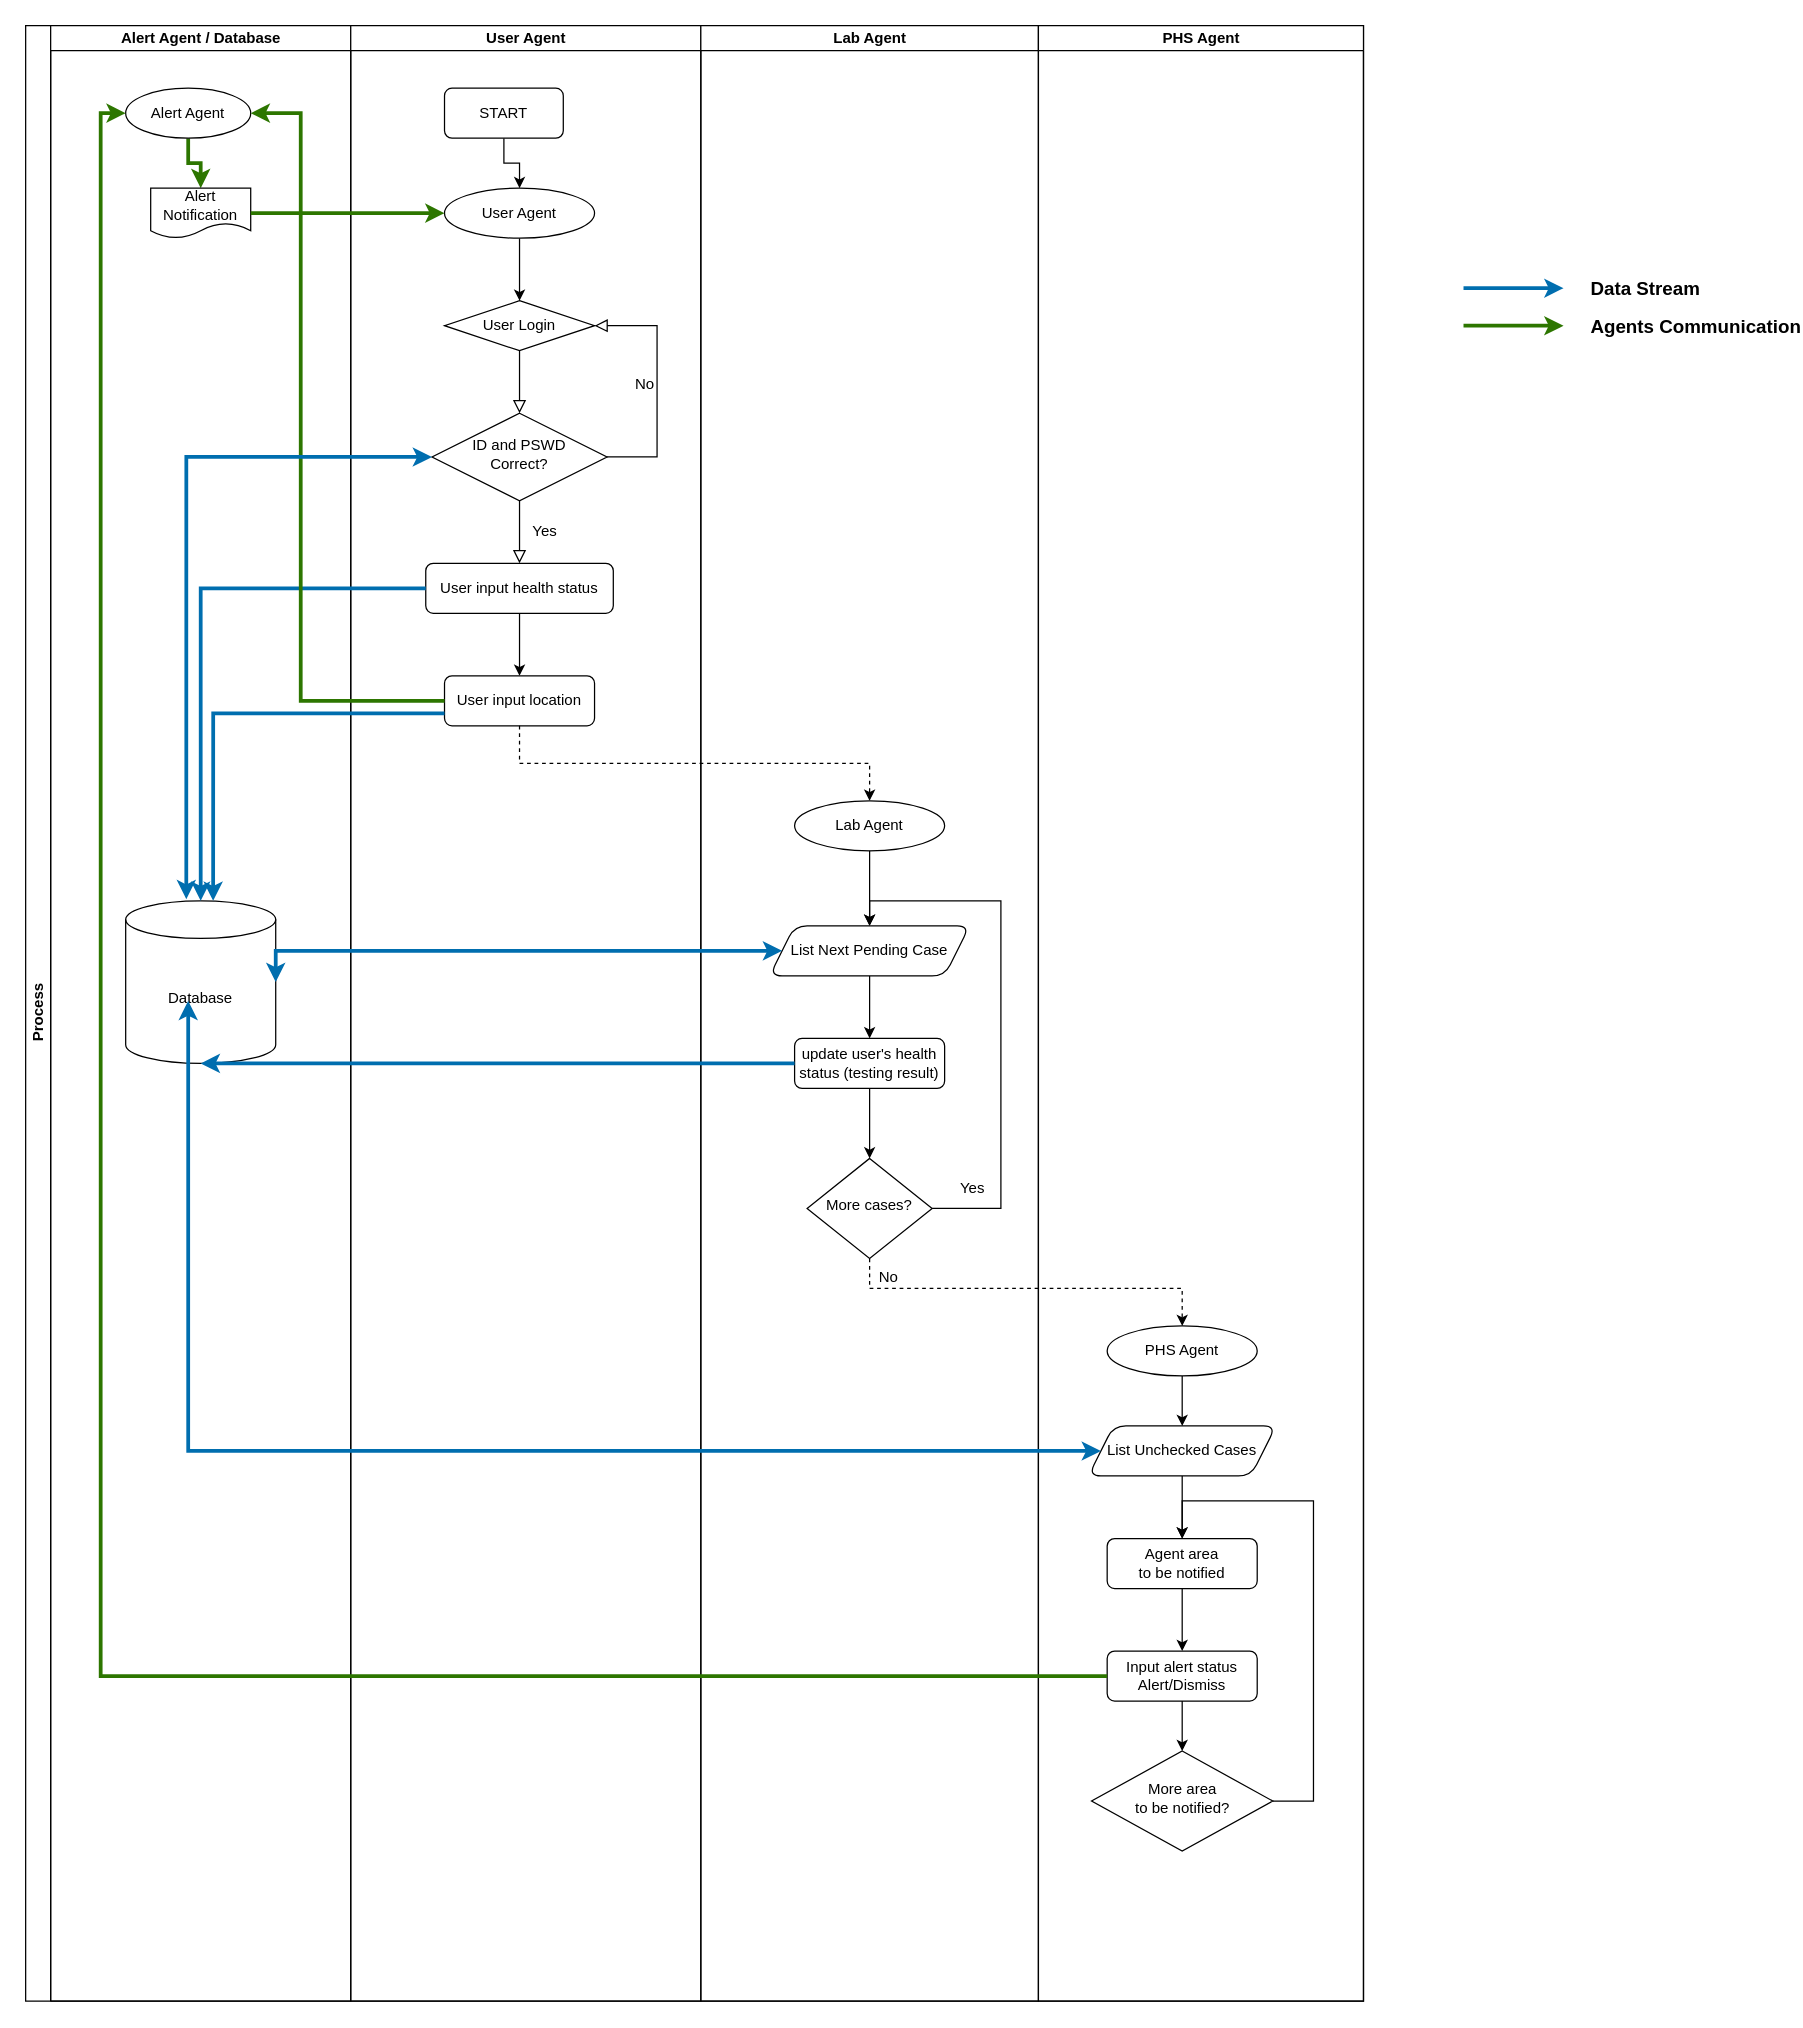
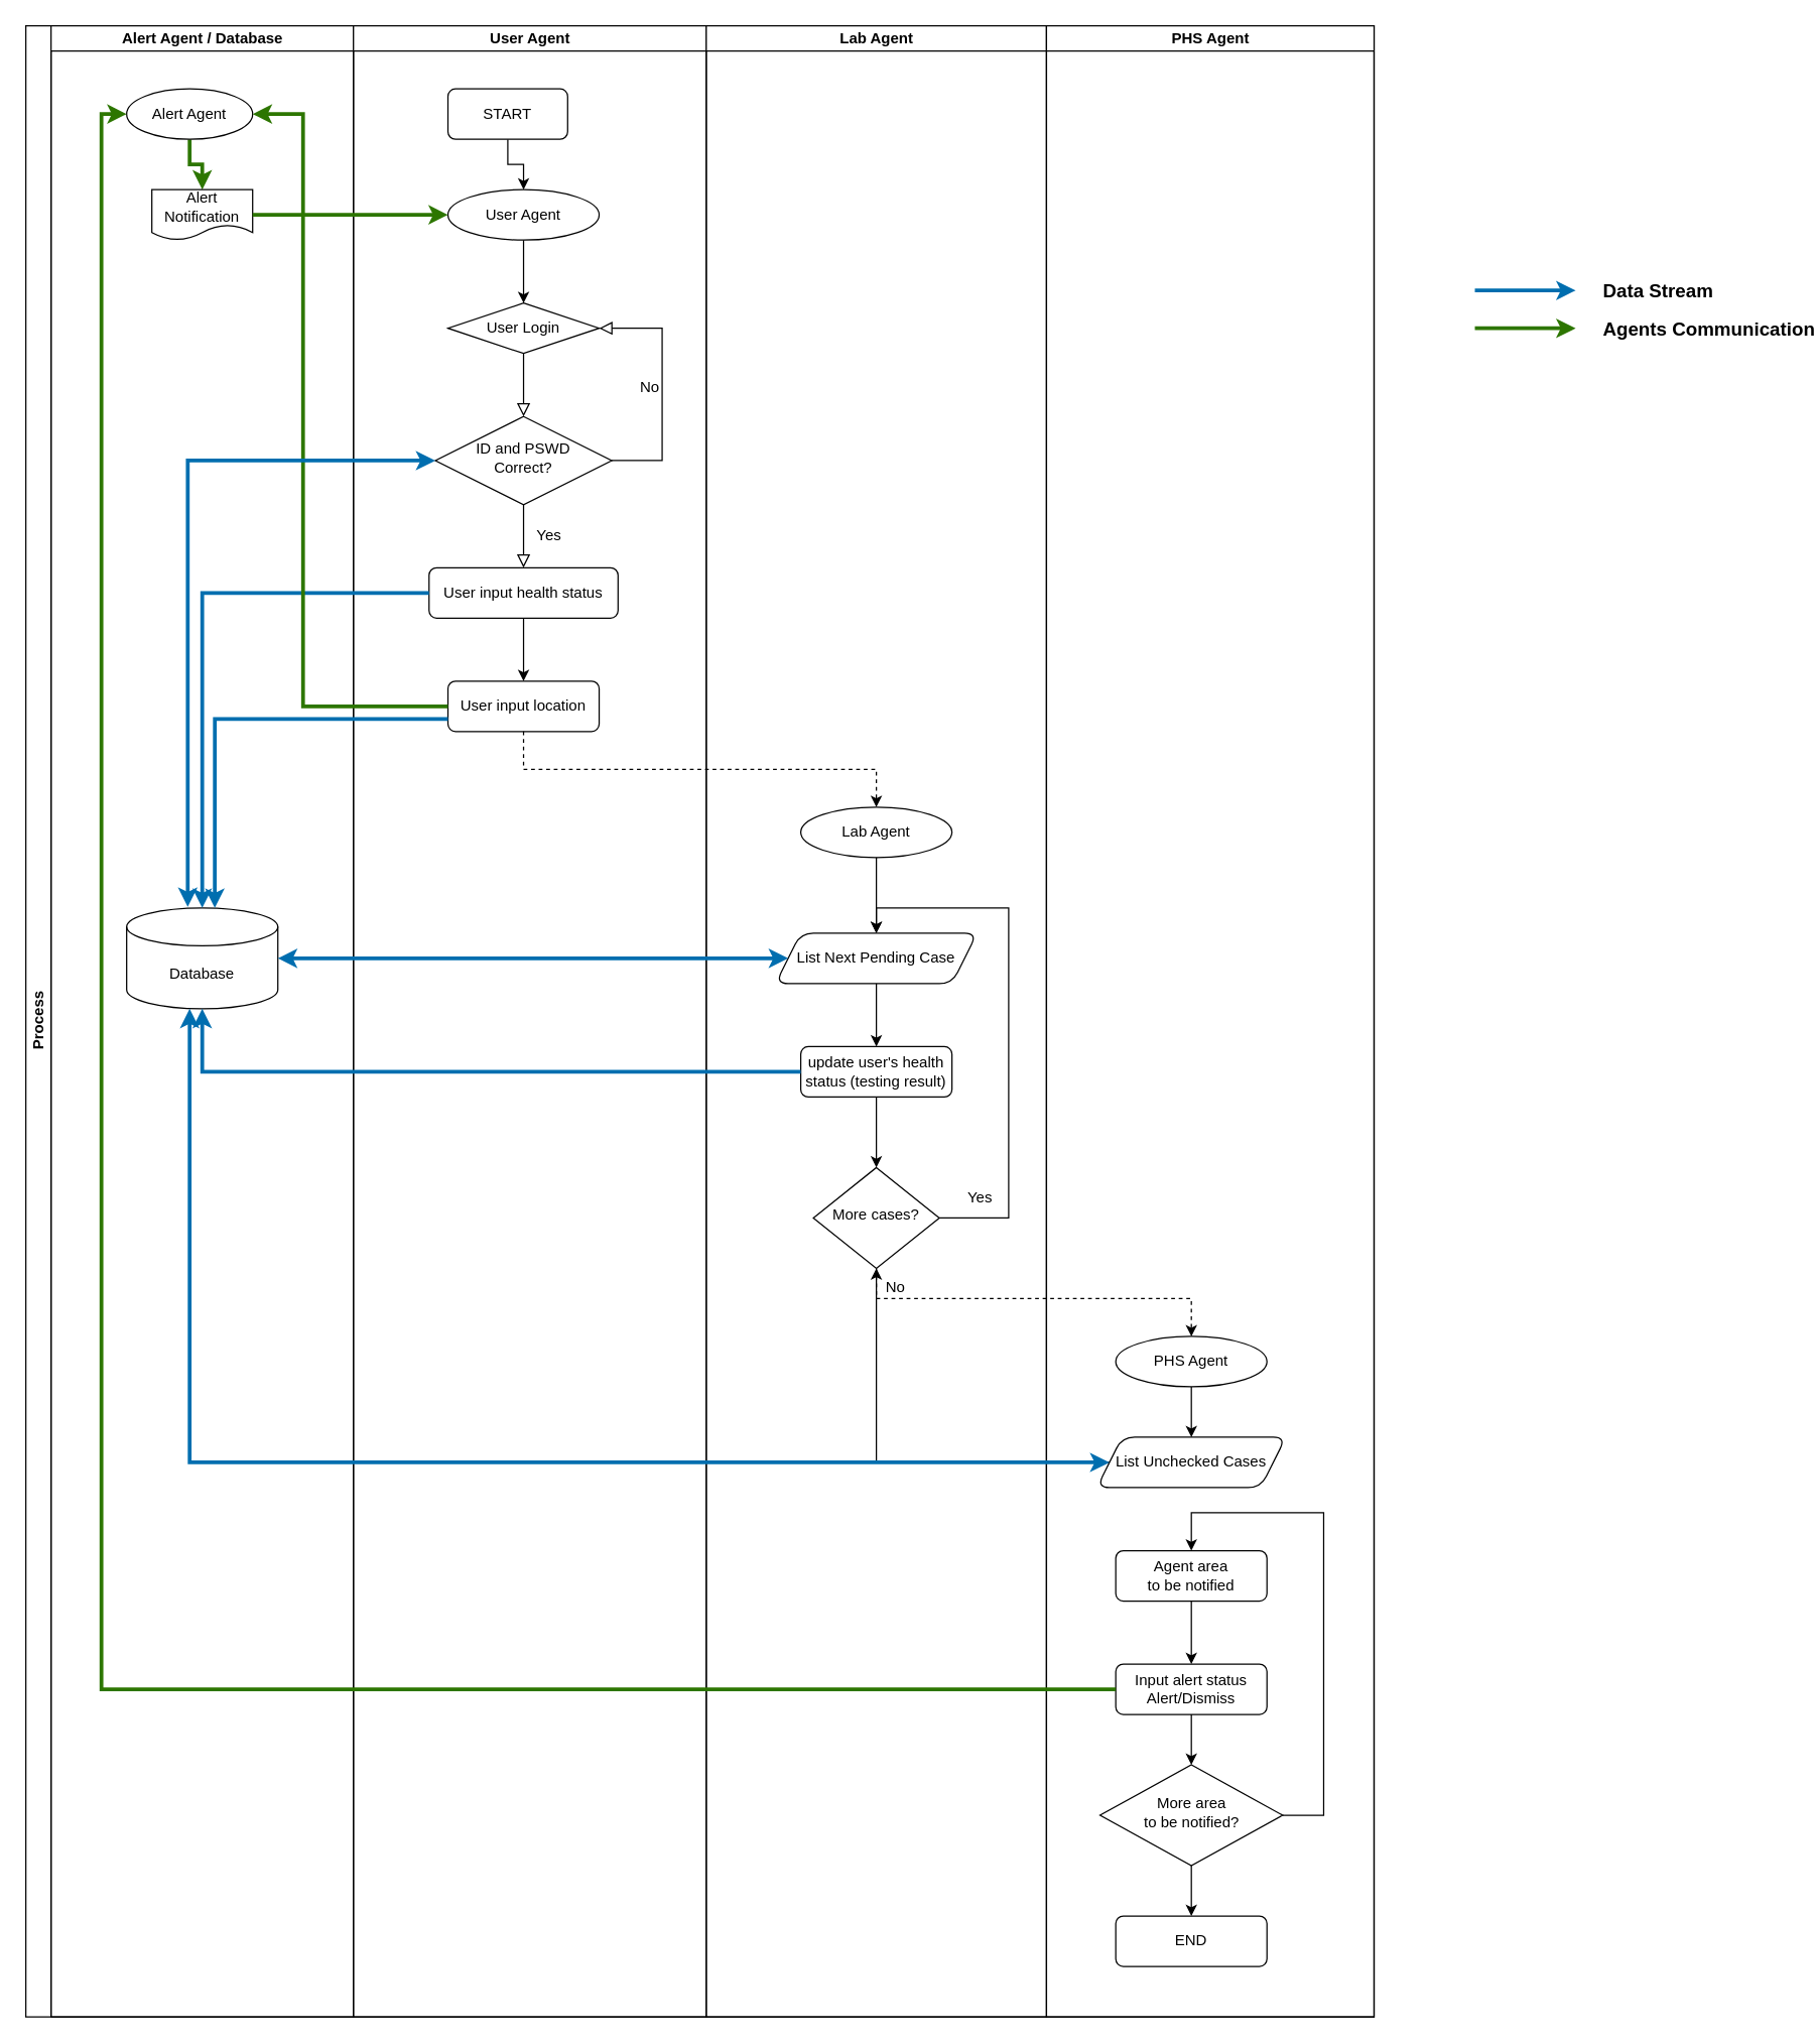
- <mxCell id="6" value="Database" style="shape=cylinder3;whiteSpace=wrap;html=1;boundedLbl=1;backgroundOutline=1;size=15;fontSize=12;fontStyle=0" vertex="1" parent="3"><mxGeometry x="60" y="700" width="120" height="130" as="geometry" /></mxCell>
+ <mxCell id="6" value="Database" style="shape=cylinder3;whiteSpace=wrap;html=1;boundedLbl=1;backgroundOutline=1;size=15;fontSize=12;fontStyle=0" vertex="1" parent="3"><mxGeometry x="60" y="700" width="120" height="80" as="geometry" /></mxCell>
- <mxCell id="40" style="edgeStyle=orthogonalEdgeStyle;rounded=0;orthogonalLoop=1;jettySize=auto;html=1;entryX=0.5;entryY=0;entryDx=0;entryDy=0;fontSize=12;fontStyle=0" parent="33" source="38" target="35" edge="1"><mxGeometry relative="1" as="geometry" /></mxCell>
+ <mxCell id="40" style="edgeStyle=orthogonalEdgeStyle;rounded=0;orthogonalLoop=1;jettySize=auto;html=1;fontSize=12;fontStyle=0;" parent="33" source="38" target="31" edge="1"><mxGeometry relative="1" as="geometry" /></mxCell>
+ <mxCell id="41" style="edgeStyle=orthogonalEdgeStyle;rounded=0;orthogonalLoop=1;jettySize=auto;html=1;entryX=0.5;entryY=0;entryDx=0;entryDy=0;fontSize=12;fontStyle=0" edge="1" parent="33" source="42" target="45"><mxGeometry relative="1" as="geometry" /></mxCell>
+ <mxCell id="45" value="END" style="rounded=1;whiteSpace=wrap;html=1;fontSize=12;fontStyle=0" vertex="1" parent="33"><mxGeometry x="55" y="1500" width="120" height="40" as="geometry" /></mxCell>
